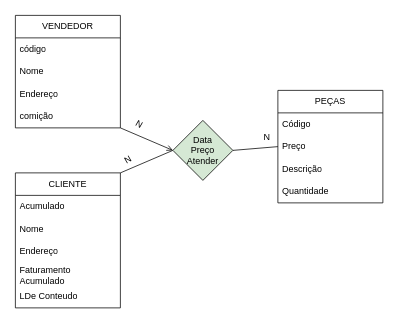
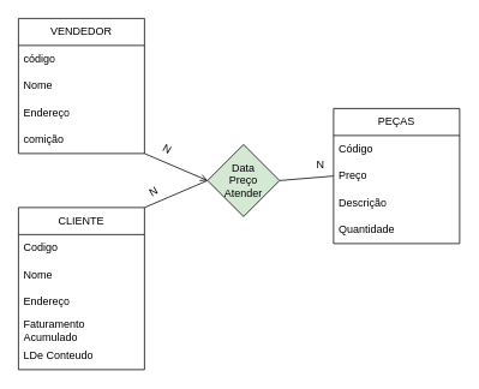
- <mxCell id="13" value="Acumulado" style="text;strokeColor=none;fillColor=none;align=left;verticalAlign=middle;spacingLeft=4;spacingRight=4;overflow=hidden;points=[[0,0.5],[1,0.5]];portConstraint=eastwest;rotatable=0;whiteSpace=wrap;html=1;" vertex="1" parent="12"><mxGeometry y="30" width="140" height="30" as="geometry" /></mxCell>
+ <mxCell id="13" value="Codigo" style="text;strokeColor=none;fillColor=none;align=left;verticalAlign=middle;spacingLeft=4;spacingRight=4;overflow=hidden;points=[[0,0.5],[1,0.5]];portConstraint=eastwest;rotatable=0;whiteSpace=wrap;html=1;" vertex="1" parent="12"><mxGeometry y="30" width="140" height="30" as="geometry" /></mxCell>
